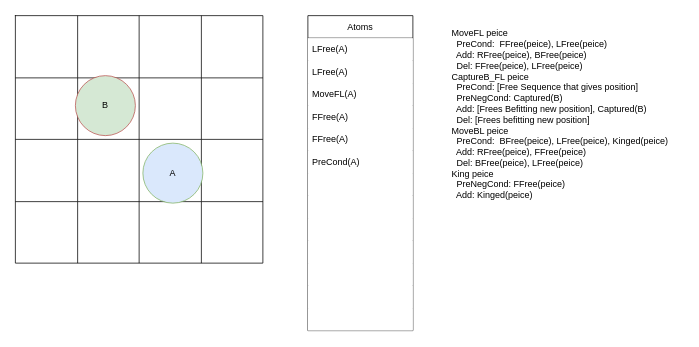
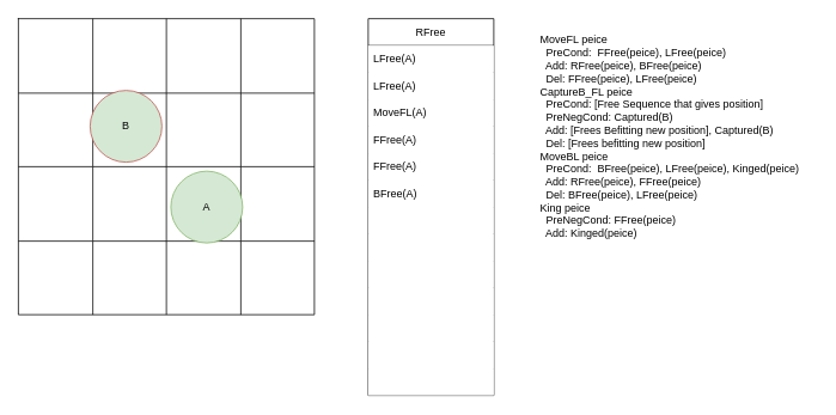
- <mxCell id="25" value="&lt;div&gt;Atoms&lt;/div&gt;" style="swimlane;fontStyle=0;childLayout=stackLayout;horizontal=1;startSize=30;horizontalStack=0;resizeParent=1;resizeParentMax=0;resizeLast=0;collapsible=1;marginBottom=0;whiteSpace=wrap;html=1;labelBackgroundColor=default;swimlaneLine=1;" vertex="1" parent="1"><mxGeometry x="410" y="20" width="140" height="420" as="geometry" /></mxCell>
+ <mxCell id="25" value="&lt;div&gt;RFree&lt;/div&gt;" style="swimlane;fontStyle=0;childLayout=stackLayout;horizontal=1;startSize=30;horizontalStack=0;resizeParent=1;resizeParentMax=0;resizeLast=0;collapsible=1;marginBottom=0;whiteSpace=wrap;html=1;labelBackgroundColor=default;swimlaneLine=1;" vertex="1" parent="1"><mxGeometry x="410" y="20" width="140" height="420" as="geometry" /></mxCell>
- <mxCell id="31" value="PreCond(A)" style="text;strokeColor=none;fillColor=default;align=left;verticalAlign=middle;spacingLeft=4;spacingRight=4;overflow=hidden;points=[[0,0.5],[1,0.5]];portConstraint=eastwest;rotatable=0;whiteSpace=wrap;html=1;" vertex="1" parent="25"><mxGeometry y="180" width="140" height="30" as="geometry" /></mxCell>
+ <mxCell id="31" value="BFree(A)" style="text;strokeColor=none;fillColor=default;align=left;verticalAlign=middle;spacingLeft=4;spacingRight=4;overflow=hidden;points=[[0,0.5],[1,0.5]];portConstraint=eastwest;rotatable=0;whiteSpace=wrap;html=1;" vertex="1" parent="25"><mxGeometry y="180" width="140" height="30" as="geometry" /></mxCell>
- <mxCell id="24" value="A" style="ellipse;whiteSpace=wrap;html=1;aspect=fixed;fillColor=#dae8fc;strokeColor=#82b366;" vertex="1" parent="1"><mxGeometry x="190" y="190" width="80" height="80" as="geometry" /></mxCell>
+ <mxCell id="24" value="A" style="ellipse;whiteSpace=wrap;html=1;aspect=fixed;fillColor=#d5e8d4;strokeColor=#82b366;" vertex="1" parent="1"><mxGeometry x="190" y="190" width="80" height="80" as="geometry" /></mxCell>
